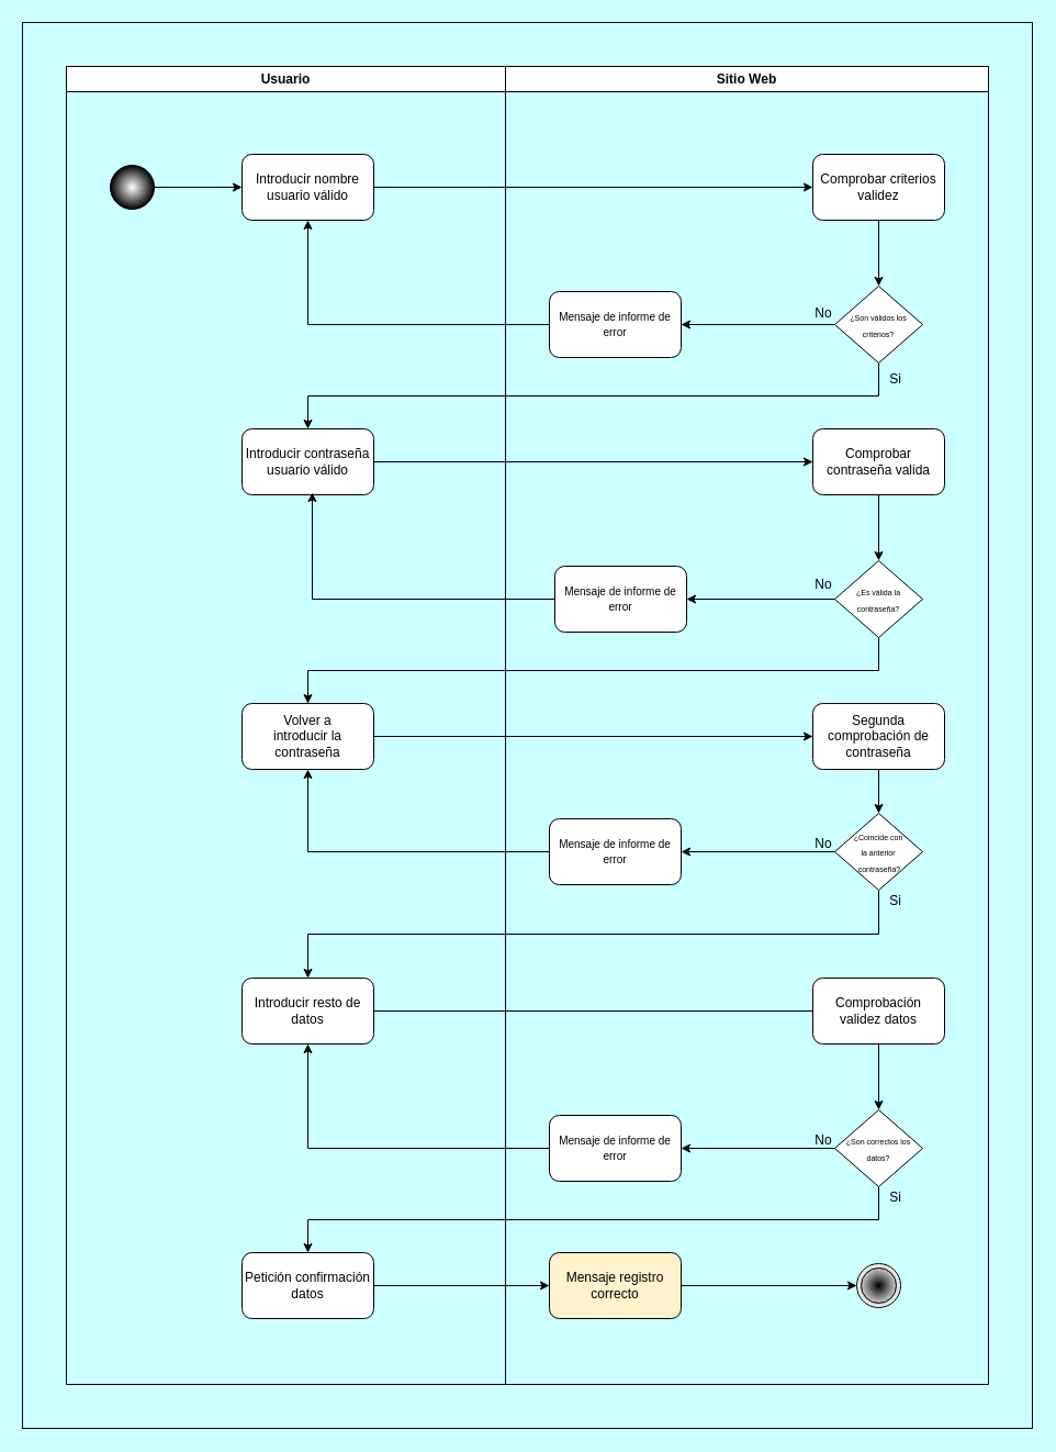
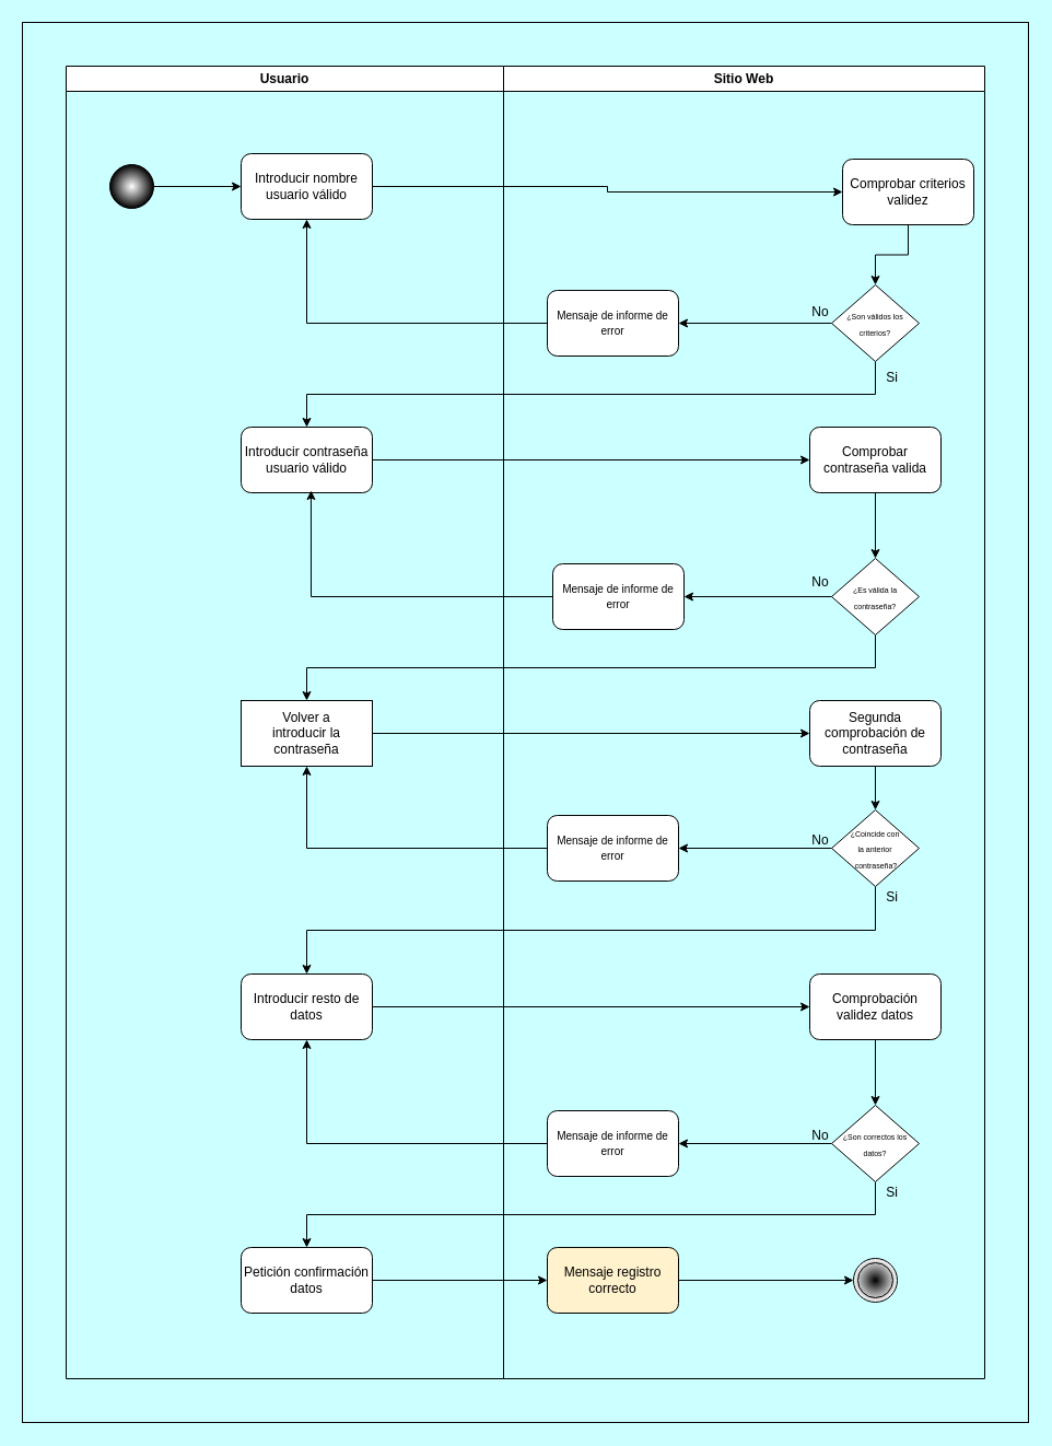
- <mxCell id="8" value="&lt;div&gt;Comprobar criterios validez&lt;/div&gt;" style="rounded=1;whiteSpace=wrap;html=1;" vertex="1" parent="1"><mxGeometry x="740" y="140" width="120" height="60" as="geometry" /></mxCell>
+ <mxCell id="8" value="&lt;div&gt;Comprobar criterios validez&lt;/div&gt;" style="rounded=1;whiteSpace=wrap;html=1;" vertex="1" parent="1"><mxGeometry x="770" y="145" width="120" height="60" as="geometry" /></mxCell>
- <mxCell id="28" value="Volver a&lt;br&gt;&lt;div&gt;introducir la contraseña&lt;/div&gt;" style="rounded=1;whiteSpace=wrap;html=1;" vertex="1" parent="1"><mxGeometry x="220" y="640" width="120" height="60" as="geometry" /></mxCell>
+ <mxCell id="28" value="Volver a&lt;br&gt;&lt;div&gt;introducir la contraseña&lt;/div&gt;" style="whiteSpace=wrap;html=1;rounded=0;" vertex="1" parent="1"><mxGeometry x="220" y="640" width="120" height="60" as="geometry" /></mxCell>
- <mxCell id="37" style="edgeStyle=orthogonalEdgeStyle;rounded=0;orthogonalLoop=1;jettySize=auto;html=1;exitX=1;exitY=0.5;exitDx=0;exitDy=0;entryX=0;entryY=0.5;entryDx=0;entryDy=0;endArrow=none;" edge="1" parent="1" source="38" target="40"><mxGeometry relative="1" as="geometry" /></mxCell>
+ <mxCell id="37" style="edgeStyle=orthogonalEdgeStyle;rounded=0;orthogonalLoop=1;jettySize=auto;html=1;exitX=1;exitY=0.5;exitDx=0;exitDy=0;entryX=0;entryY=0.5;entryDx=0;entryDy=0;" edge="1" parent="1" source="38" target="40"><mxGeometry relative="1" as="geometry" /></mxCell>
